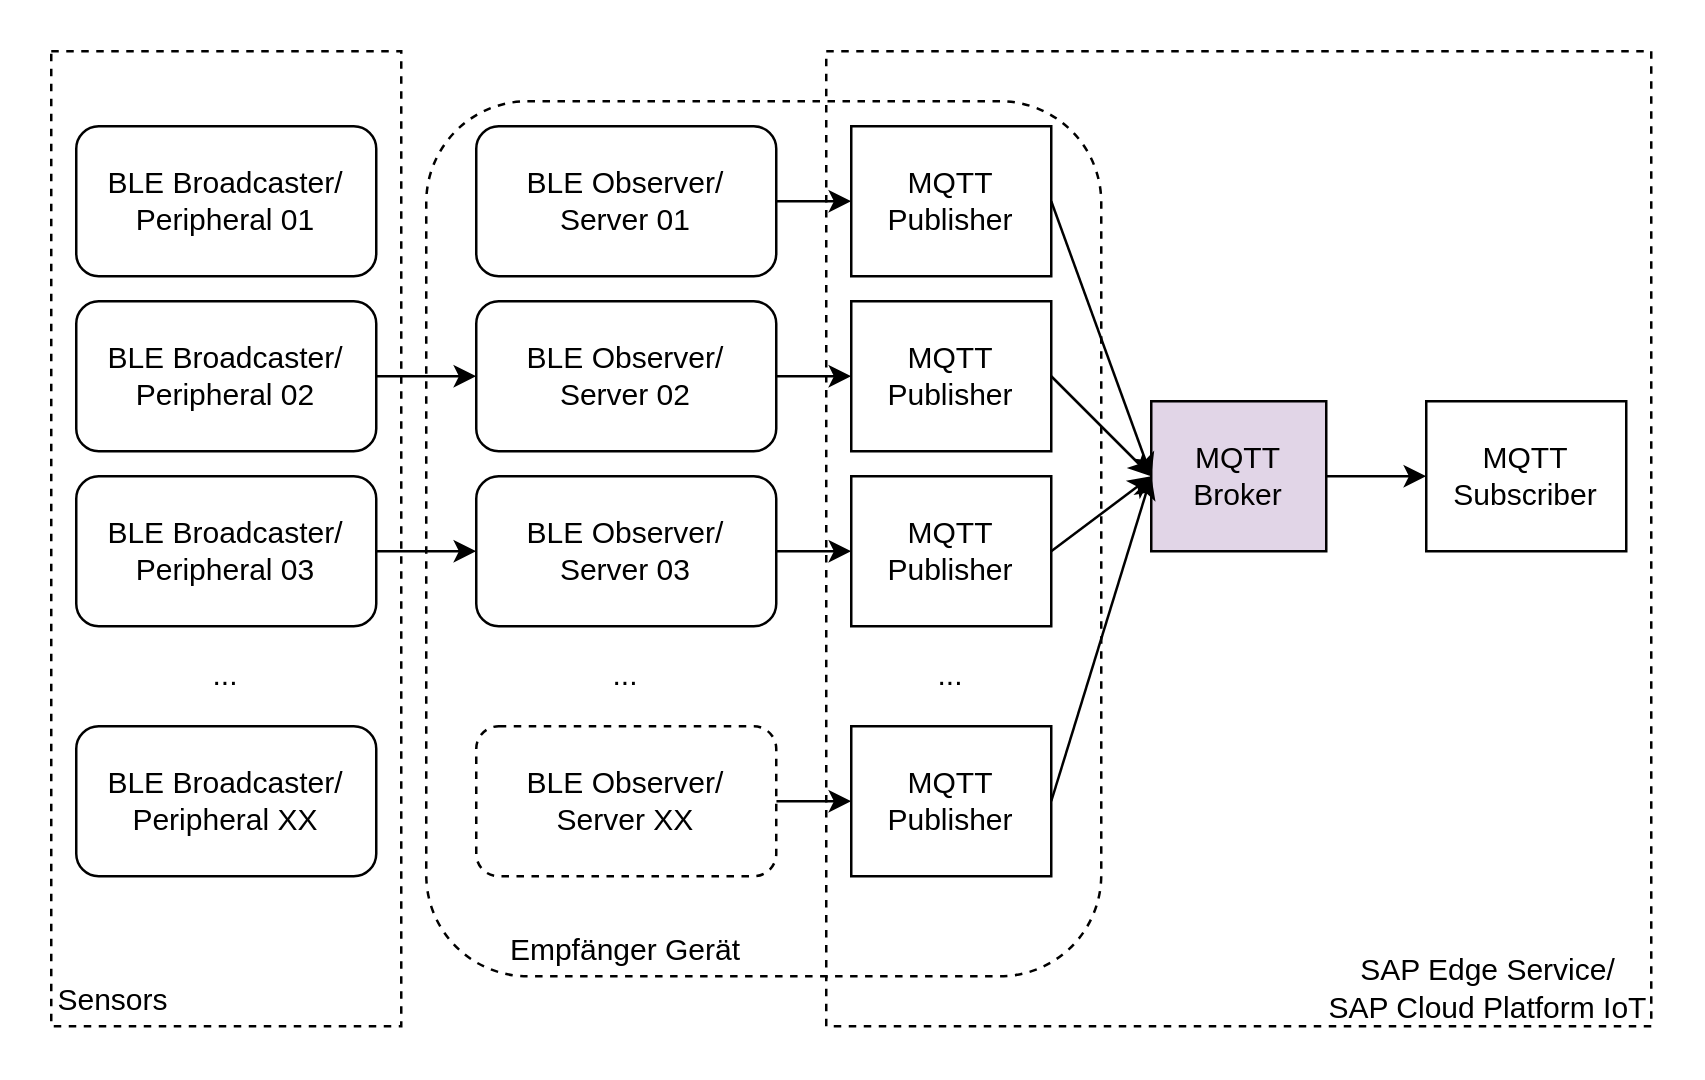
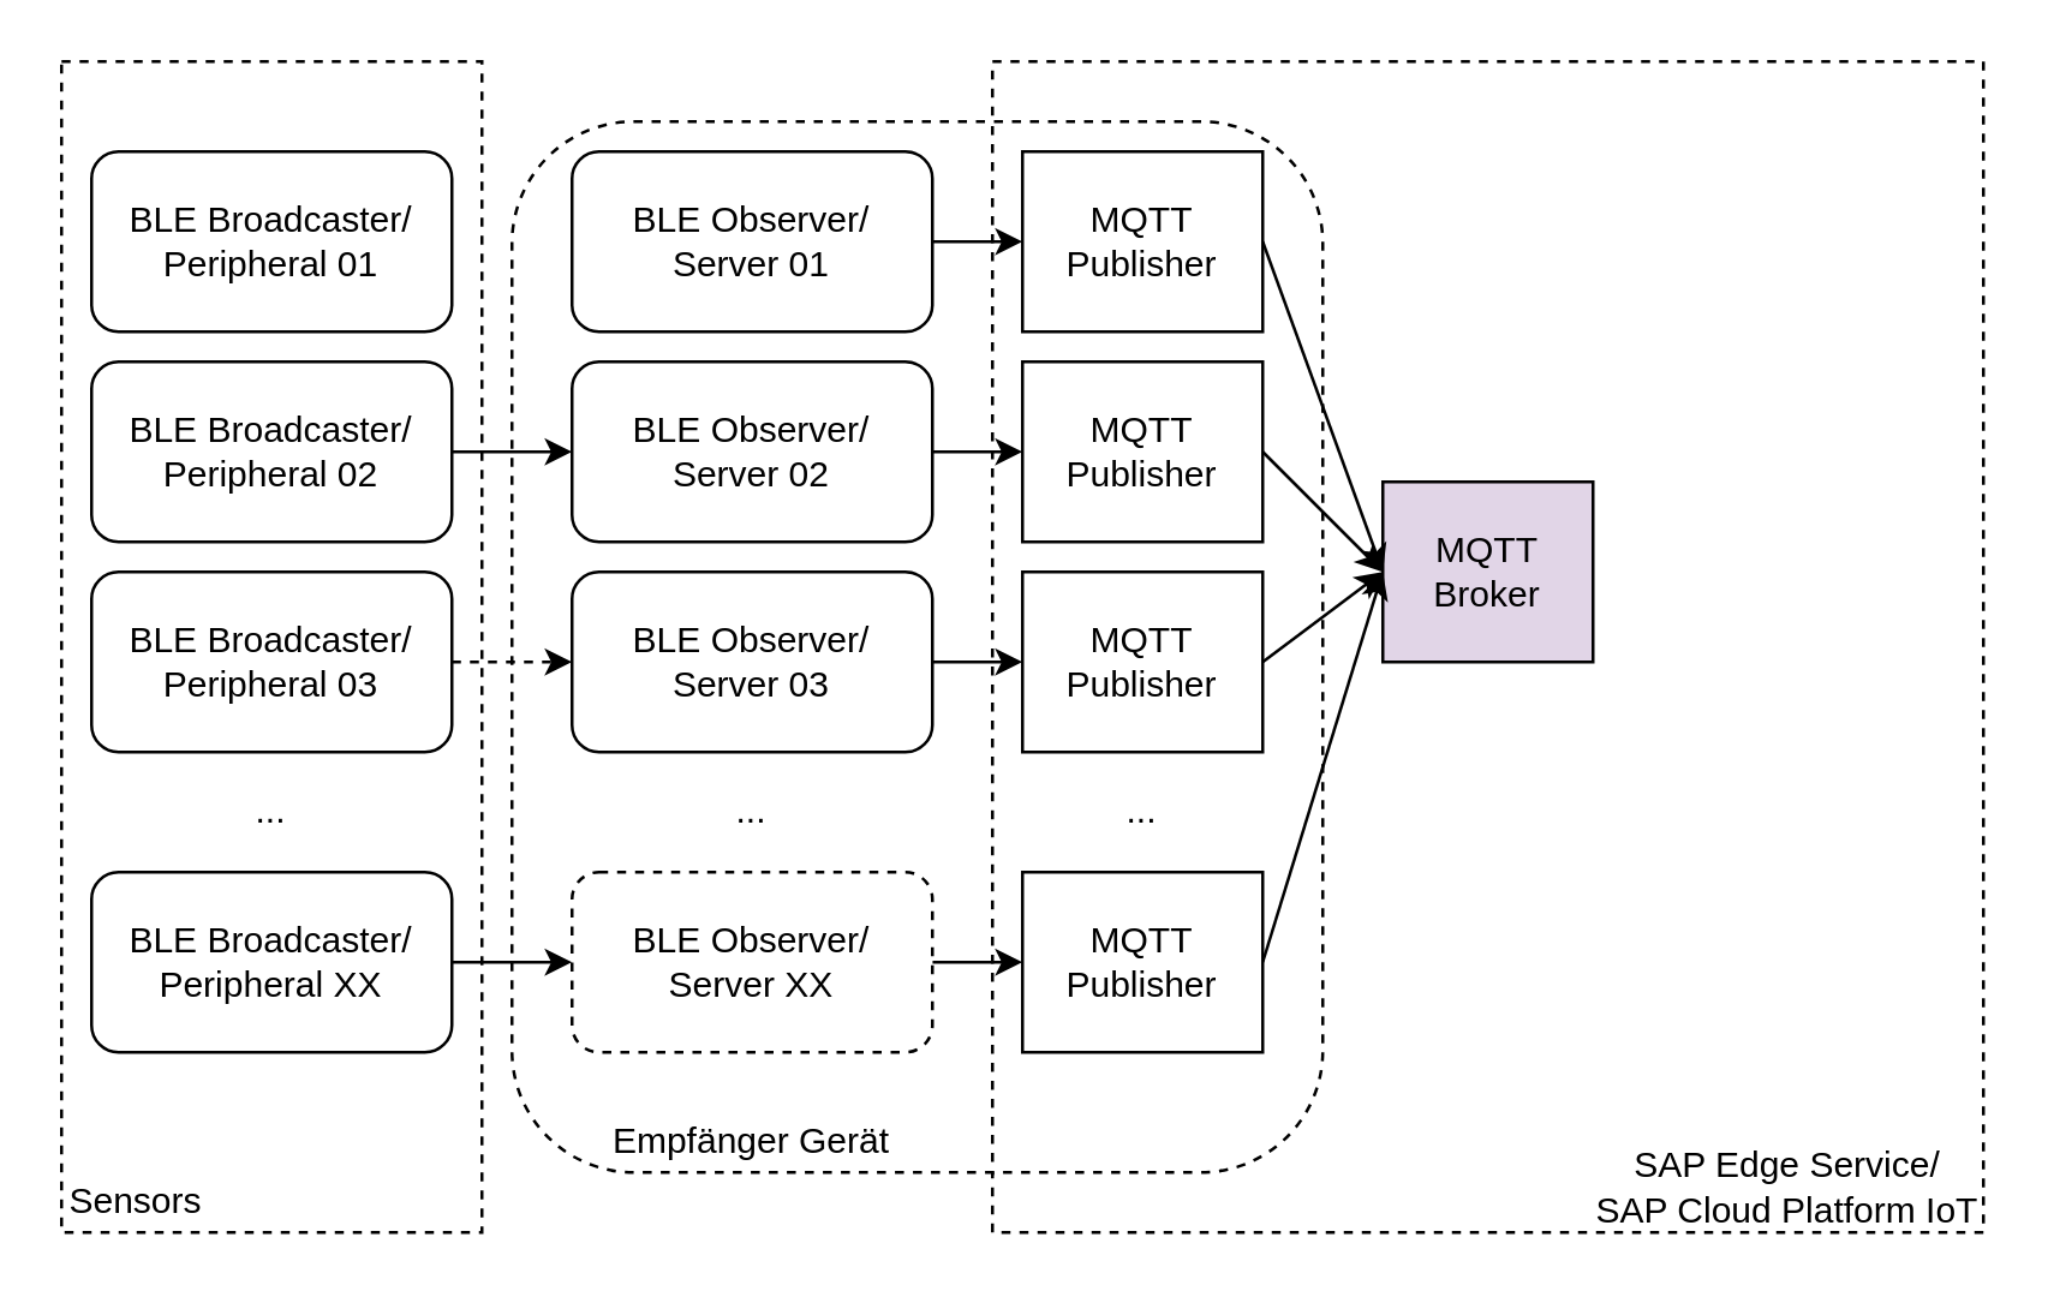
- <mxCell id="5" style="edgeStyle=none;rounded=0;orthogonalLoop=1;jettySize=auto;html=1;exitX=1;exitY=0.5;exitDx=0;exitDy=0;entryX=0;entryY=0.5;entryDx=0;entryDy=0;" edge="1" parent="1" source="6" target="12"><mxGeometry relative="1" as="geometry" /></mxCell>
- <mxCell id="12" value="MQTT Subscriber" style="rounded=0;whiteSpace=wrap;html=1;" vertex="1" parent="1"><mxGeometry x="570" y="160" width="80" height="60" as="geometry" /></mxCell>
- <mxCell id="7" style="edgeStyle=orthogonalEdgeStyle;rounded=0;orthogonalLoop=1;jettySize=auto;html=1;exitX=1;exitY=0.5;exitDx=0;exitDy=0;entryX=0;entryY=0.5;entryDx=0;entryDy=0;" edge="1" parent="1" source="8" target="30"><mxGeometry relative="1" as="geometry" /></mxCell>
+ <mxCell id="7" style="edgeStyle=orthogonalEdgeStyle;rounded=0;orthogonalLoop=1;jettySize=auto;html=1;exitX=1;exitY=0.5;exitDx=0;exitDy=0;entryX=0;entryY=0.5;entryDx=0;entryDy=0;dashed=1;" edge="1" parent="1" source="8" target="30"><mxGeometry relative="1" as="geometry" /></mxCell>
+ <mxCell id="23" style="edgeStyle=orthogonalEdgeStyle;rounded=0;orthogonalLoop=1;jettySize=auto;html=1;exitX=1;exitY=0.5;exitDx=0;exitDy=0;entryX=0;entryY=0.5;entryDx=0;entryDy=0;" edge="1" parent="1" source="24" target="32"><mxGeometry relative="1" as="geometry" /></mxCell>
